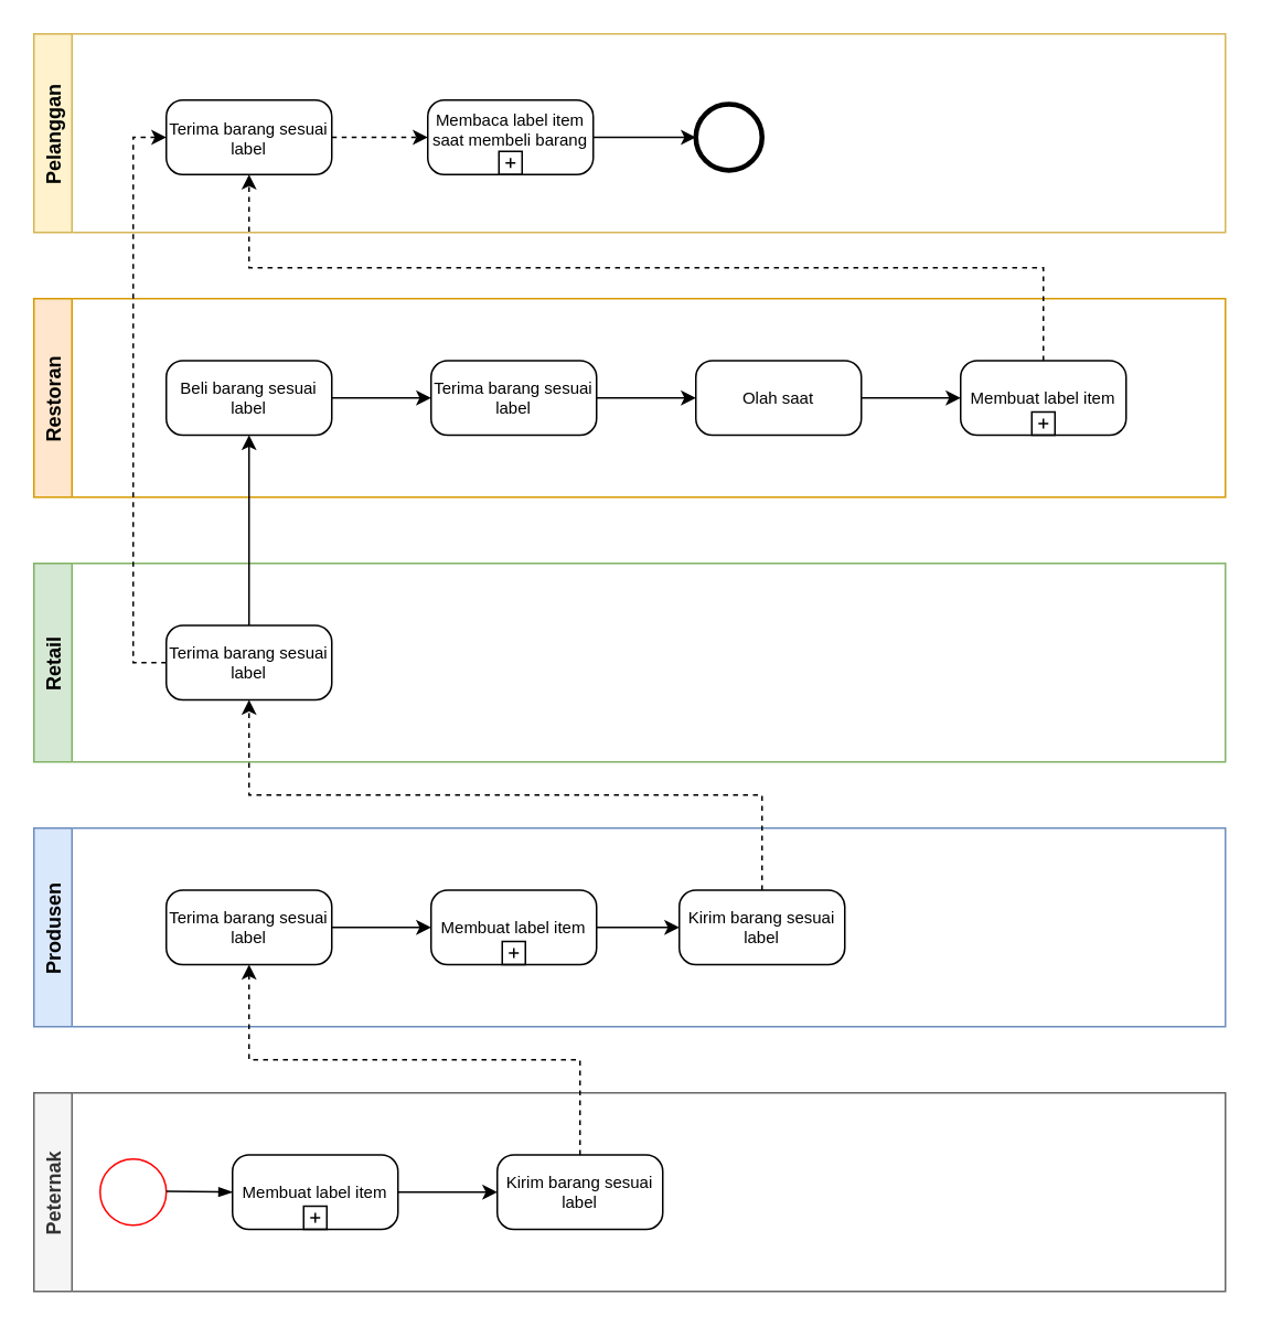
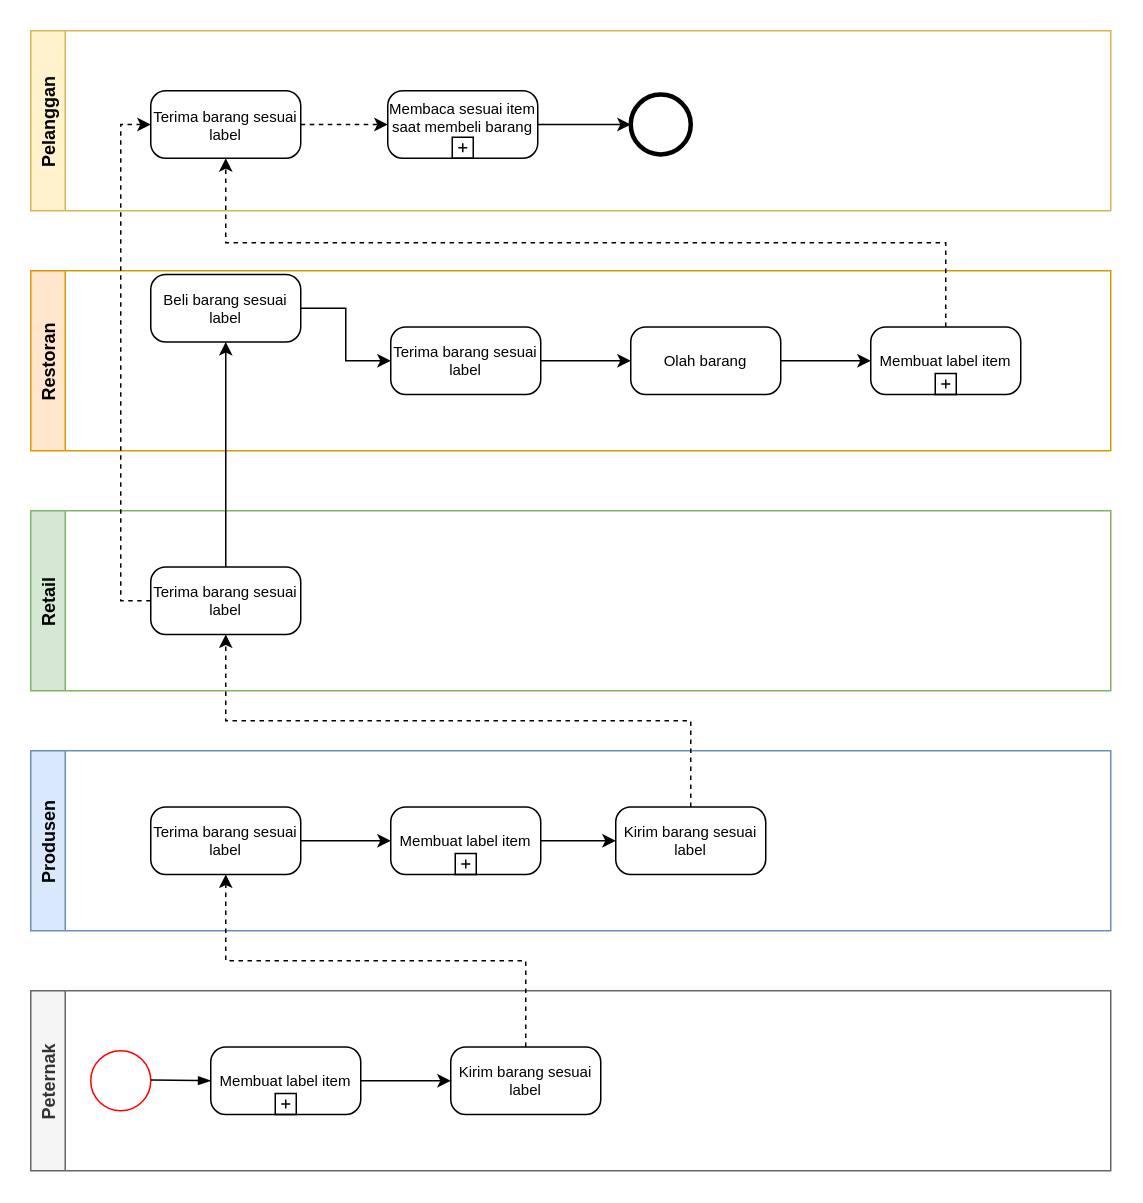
- <mxCell id="28" value="Membaca label item saat membeli barang" style="points=[[0.25,0,0],[0.5,0,0],[0.75,0,0],[1,0.25,0],[1,0.5,0],[1,0.75,0],[0.75,1,0],[0.5,1,0],[0.25,1,0],[0,0.75,0],[0,0.5,0],[0,0.25,0]];shape=mxgraph.bpmn.task;whiteSpace=wrap;rectStyle=rounded;size=10;taskMarker=abstract;isLoopSub=1;fontSize=10;verticalAlign=top;" vertex="1" parent="26"><mxGeometry x="238" y="40" width="100" height="45" as="geometry" /></mxCell>
+ <mxCell id="28" value="Membaca sesuai item saat membeli barang" style="points=[[0.25,0,0],[0.5,0,0],[0.75,0,0],[1,0.25,0],[1,0.5,0],[1,0.75,0],[0.75,1,0],[0.5,1,0],[0.25,1,0],[0,0.75,0],[0,0.5,0],[0,0.25,0]];shape=mxgraph.bpmn.task;whiteSpace=wrap;rectStyle=rounded;size=10;taskMarker=abstract;isLoopSub=1;fontSize=10;verticalAlign=top;" vertex="1" parent="26"><mxGeometry x="238" y="40" width="100" height="45" as="geometry" /></mxCell>
- <mxCell id="12" value="Beli barang sesuai label" style="points=[[0.25,0,0],[0.5,0,0],[0.75,0,0],[1,0.25,0],[1,0.5,0],[1,0.75,0],[0.75,1,0],[0.5,1,0],[0.25,1,0],[0,0.75,0],[0,0.5,0],[0,0.25,0]];shape=mxgraph.bpmn.task;whiteSpace=wrap;rectStyle=rounded;size=10;taskMarker=abstract;fontSize=10;" vertex="1" parent="10"><mxGeometry x="80" y="37.5" width="100" height="45" as="geometry" /></mxCell>
+ <mxCell id="12" value="Beli barang sesuai label" style="points=[[0.25,0,0],[0.5,0,0],[0.75,0,0],[1,0.25,0],[1,0.5,0],[1,0.75,0],[0.75,1,0],[0.5,1,0],[0.25,1,0],[0,0.75,0],[0,0.5,0],[0,0.25,0]];shape=mxgraph.bpmn.task;whiteSpace=wrap;rectStyle=rounded;size=10;taskMarker=abstract;fontSize=10;" vertex="1" parent="10"><mxGeometry x="80" y="2.5" width="100" height="45" as="geometry" /></mxCell>
- <mxCell id="16" value="Olah saat" style="points=[[0.25,0,0],[0.5,0,0],[0.75,0,0],[1,0.25,0],[1,0.5,0],[1,0.75,0],[0.75,1,0],[0.5,1,0],[0.25,1,0],[0,0.75,0],[0,0.5,0],[0,0.25,0]];shape=mxgraph.bpmn.task;whiteSpace=wrap;rectStyle=rounded;size=10;taskMarker=abstract;fontSize=10;" vertex="1" parent="10"><mxGeometry x="400" y="37.5" width="100" height="45" as="geometry" /></mxCell>
+ <mxCell id="16" value="Olah barang" style="points=[[0.25,0,0],[0.5,0,0],[0.75,0,0],[1,0.25,0],[1,0.5,0],[1,0.75,0],[0.75,1,0],[0.5,1,0],[0.25,1,0],[0,0.75,0],[0,0.5,0],[0,0.25,0]];shape=mxgraph.bpmn.task;whiteSpace=wrap;rectStyle=rounded;size=10;taskMarker=abstract;fontSize=10;" vertex="1" parent="10"><mxGeometry x="400" y="37.5" width="100" height="45" as="geometry" /></mxCell>
